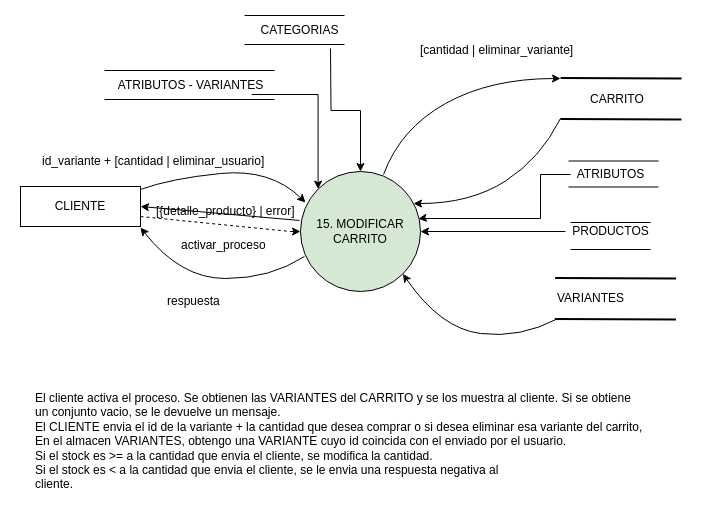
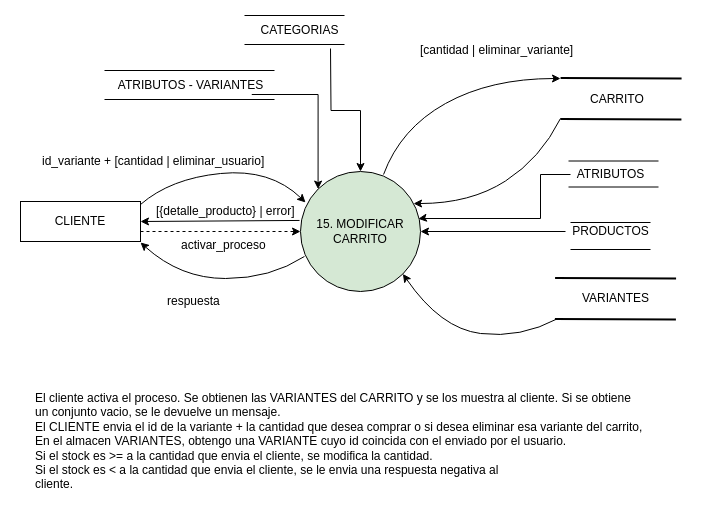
- <mxCell id="7" value="CLIENTE" style="rounded=0;whiteSpace=wrap;html=1;" parent="1" vertex="1"><mxGeometry x="20" y="186" width="120" height="40" as="geometry" /></mxCell>
+ <mxCell id="7" value="CLIENTE" style="rounded=0;whiteSpace=wrap;html=1;" parent="1" vertex="1"><mxGeometry x="20" y="201" width="120" height="40" as="geometry" /></mxCell>
- <mxCell id="15" value="VARIANTES" style="text;html=1;resizable=0;points=[];autosize=1;align=left;verticalAlign=top;spacingTop=-4;" parent="1" vertex="1"><mxGeometry x="555" y="288" width="80" height="20" as="geometry" /></mxCell>
+ <mxCell id="15" value="VARIANTES" style="text;html=1;resizable=0;points=[];autosize=1;align=left;verticalAlign=top;spacingTop=-4;" parent="1" vertex="1"><mxGeometry x="580" y="288" width="80" height="20" as="geometry" /></mxCell>
